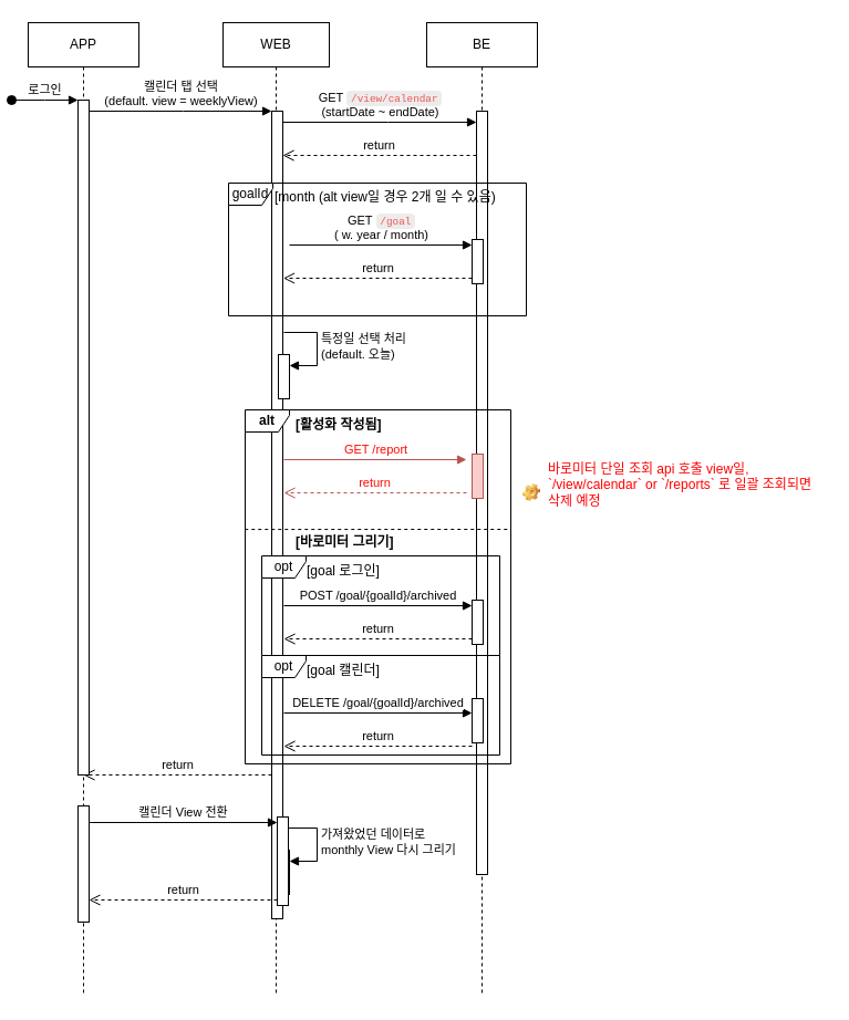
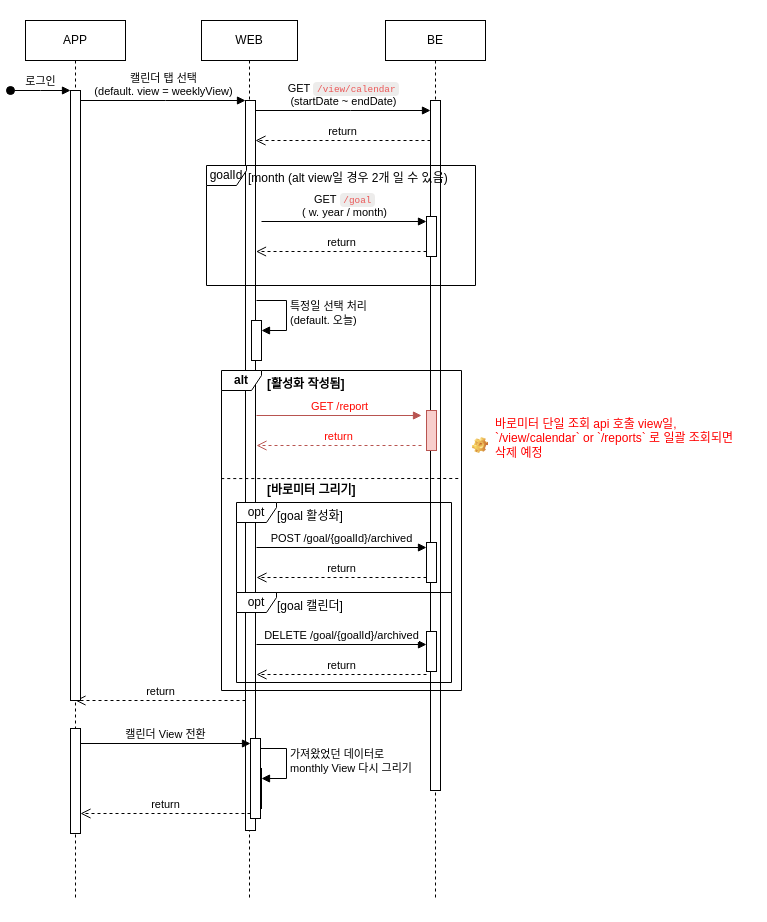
- <mxCell id="25" value="[goal 로그인]" style="text;strokeColor=none;fillColor=none;align=left;verticalAlign=top;spacingLeft=4;spacingRight=4;overflow=hidden;rotatable=0;points=[[0,0.5],[1,0.5]];portConstraint=eastwest;whiteSpace=wrap;html=1;" vertex="1" parent="23"><mxGeometry x="35" width="100" height="26" as="geometry" /></mxCell>
+ <mxCell id="25" value="[goal 활성화]" style="text;strokeColor=none;fillColor=none;align=left;verticalAlign=top;spacingLeft=4;spacingRight=4;overflow=hidden;rotatable=0;points=[[0,0.5],[1,0.5]];portConstraint=eastwest;whiteSpace=wrap;html=1;" vertex="1" parent="23"><mxGeometry x="35" width="100" height="26" as="geometry" /></mxCell>
